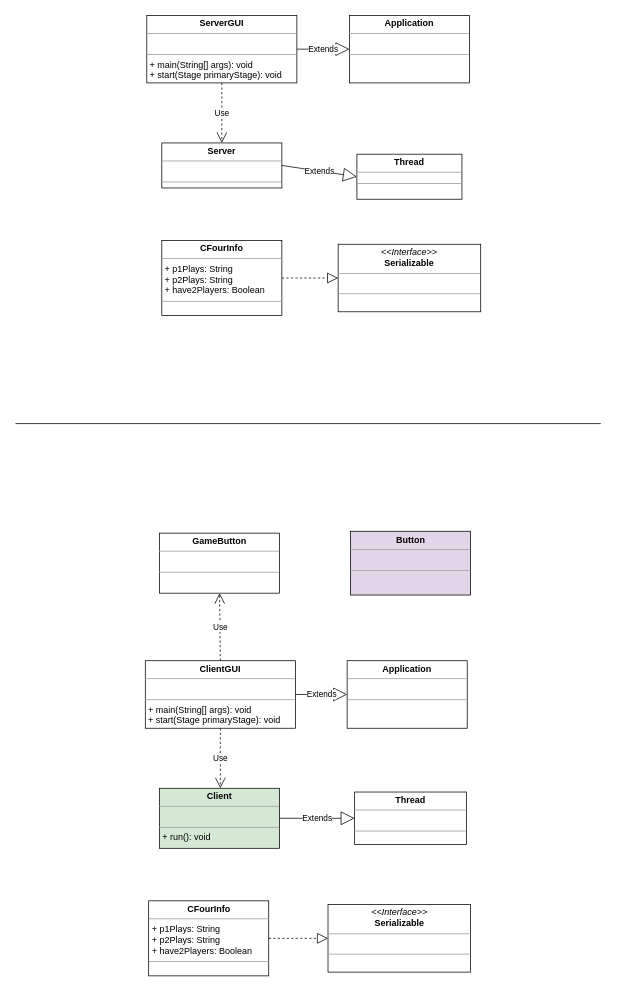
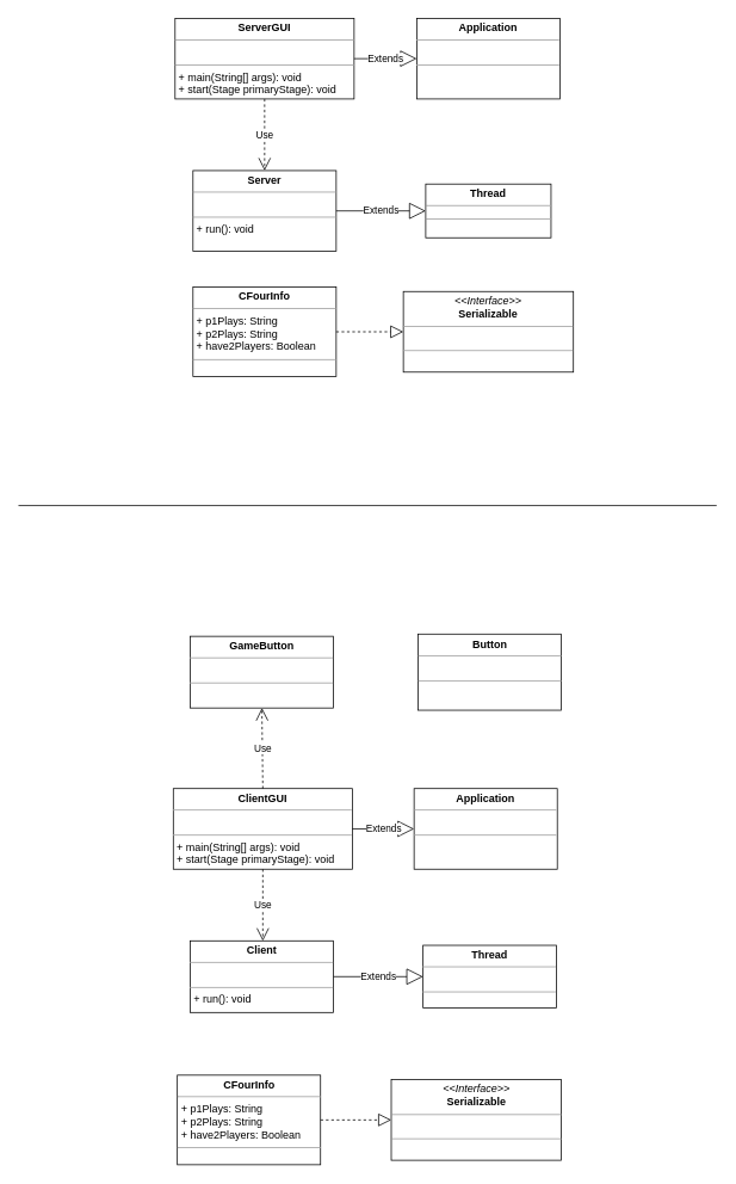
- <mxCell id="5" value="&lt;p style=&quot;margin:0px;margin-top:4px;text-align:center;&quot;&gt;&lt;b&gt;Server&lt;/b&gt;&lt;/p&gt;&lt;hr size=&quot;1&quot;&gt;&lt;p style=&quot;margin:0px;margin-left:4px;&quot;&gt;&lt;br&gt;&lt;/p&gt;&lt;hr size=&quot;1&quot;&gt;&lt;p style=&quot;margin:0px;margin-left:4px;&quot;&gt;+ run(): void&lt;/p&gt;" style="verticalAlign=top;align=left;overflow=fill;fontSize=12;fontFamily=Helvetica;html=1;" vertex="1" parent="1"><mxGeometry x="215" y="190" width="160" height="60" as="geometry" /></mxCell>
+ <mxCell id="5" value="&lt;p style=&quot;margin:0px;margin-top:4px;text-align:center;&quot;&gt;&lt;b&gt;Server&lt;/b&gt;&lt;/p&gt;&lt;hr size=&quot;1&quot;&gt;&lt;p style=&quot;margin:0px;margin-left:4px;&quot;&gt;&lt;br&gt;&lt;/p&gt;&lt;hr size=&quot;1&quot;&gt;&lt;p style=&quot;margin:0px;margin-left:4px;&quot;&gt;+ run(): void&lt;/p&gt;" style="verticalAlign=top;align=left;overflow=fill;fontSize=12;fontFamily=Helvetica;html=1;" vertex="1" parent="1"><mxGeometry x="215" y="190" width="160" height="90" as="geometry" /></mxCell>
- <mxCell id="21" value="&lt;p style=&quot;margin:0px;margin-top:4px;text-align:center;&quot;&gt;&lt;b&gt;Button&lt;/b&gt;&lt;/p&gt;&lt;hr size=&quot;1&quot;&gt;&lt;p style=&quot;margin:0px;margin-left:4px;&quot;&gt;&lt;br&gt;&lt;/p&gt;&lt;hr size=&quot;1&quot;&gt;&lt;p style=&quot;margin:0px;margin-left:4px;&quot;&gt;&lt;br&gt;&lt;/p&gt;" style="verticalAlign=top;align=left;overflow=fill;fontSize=12;fontFamily=Helvetica;html=1;fillColor=#e1d5e7;" vertex="1" parent="1"><mxGeometry x="466.5" y="707.5" width="160" height="85" as="geometry" /></mxCell>
+ <mxCell id="21" value="&lt;p style=&quot;margin:0px;margin-top:4px;text-align:center;&quot;&gt;&lt;b&gt;Button&lt;/b&gt;&lt;/p&gt;&lt;hr size=&quot;1&quot;&gt;&lt;p style=&quot;margin:0px;margin-left:4px;&quot;&gt;&lt;br&gt;&lt;/p&gt;&lt;hr size=&quot;1&quot;&gt;&lt;p style=&quot;margin:0px;margin-left:4px;&quot;&gt;&lt;br&gt;&lt;/p&gt;" style="verticalAlign=top;align=left;overflow=fill;fontSize=12;fontFamily=Helvetica;html=1;" vertex="1" parent="1"><mxGeometry x="466.5" y="707.5" width="160" height="85" as="geometry" /></mxCell>
- <mxCell id="16" value="&lt;p style=&quot;margin:0px;margin-top:4px;text-align:center;&quot;&gt;&lt;b&gt;Client&lt;/b&gt;&lt;/p&gt;&lt;hr size=&quot;1&quot;&gt;&lt;p style=&quot;margin:0px;margin-left:4px;&quot;&gt;&lt;br&gt;&lt;/p&gt;&lt;hr size=&quot;1&quot;&gt;&lt;p style=&quot;margin:0px;margin-left:4px;&quot;&gt;+ run(): void&lt;/p&gt;" style="verticalAlign=top;align=left;overflow=fill;fontSize=12;fontFamily=Helvetica;html=1;fillColor=#d5e8d4;" vertex="1" parent="1"><mxGeometry x="212" y="1050" width="160" height="80" as="geometry" /></mxCell>
+ <mxCell id="16" value="&lt;p style=&quot;margin:0px;margin-top:4px;text-align:center;&quot;&gt;&lt;b&gt;Client&lt;/b&gt;&lt;/p&gt;&lt;hr size=&quot;1&quot;&gt;&lt;p style=&quot;margin:0px;margin-left:4px;&quot;&gt;&lt;br&gt;&lt;/p&gt;&lt;hr size=&quot;1&quot;&gt;&lt;p style=&quot;margin:0px;margin-left:4px;&quot;&gt;+ run(): void&lt;/p&gt;" style="verticalAlign=top;align=left;overflow=fill;fontSize=12;fontFamily=Helvetica;html=1;" vertex="1" parent="1"><mxGeometry x="212" y="1050" width="160" height="80" as="geometry" /></mxCell>
